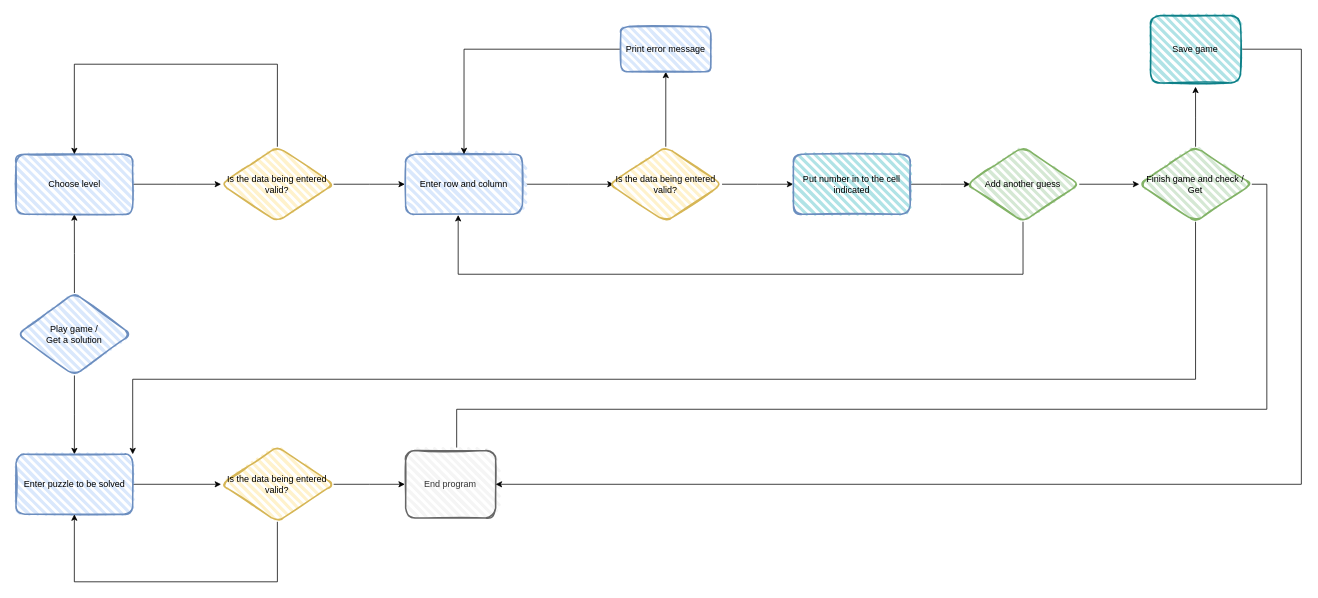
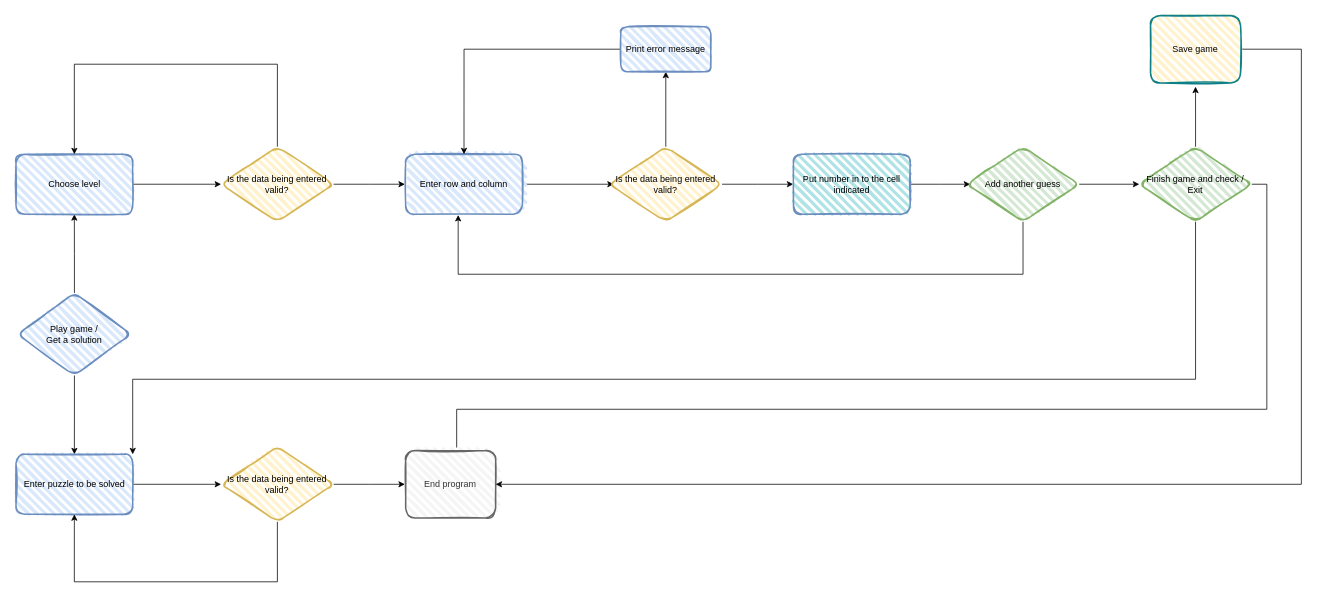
- <mxCell id="33" value="Save game" style="whiteSpace=wrap;html=1;fillColor=#b0e3e6;strokeColor=#0e8088;rounded=1;strokeWidth=2;fillWeight=4;hachureGap=8;hachureAngle=45;sketch=1;" vertex="1" parent="1"><mxGeometry x="1533.25" y="20" width="120" height="90" as="geometry" /></mxCell>
+ <mxCell id="33" value="Save game" style="whiteSpace=wrap;html=1;fillColor=#fff2cc;strokeColor=#0e8088;rounded=1;strokeWidth=2;fillWeight=4;hachureGap=8;hachureAngle=45;sketch=1;" vertex="1" parent="1"><mxGeometry x="1533.25" y="20" width="120" height="90" as="geometry" /></mxCell>
- <mxCell id="30" value="Finish game and check / Get" style="rhombus;whiteSpace=wrap;html=1;fillColor=#d5e8d4;strokeColor=#82b366;rounded=1;strokeWidth=2;fillWeight=4;hachureGap=8;hachureAngle=45;sketch=1;" vertex="1" parent="1"><mxGeometry x="1518.25" y="195" width="150" height="100" as="geometry" /></mxCell>
+ <mxCell id="30" value="Finish game and check / Exit" style="rhombus;whiteSpace=wrap;html=1;fillColor=#d5e8d4;strokeColor=#82b366;rounded=1;strokeWidth=2;fillWeight=4;hachureGap=8;hachureAngle=45;sketch=1;" vertex="1" parent="1"><mxGeometry x="1518.25" y="195" width="150" height="100" as="geometry" /></mxCell>
